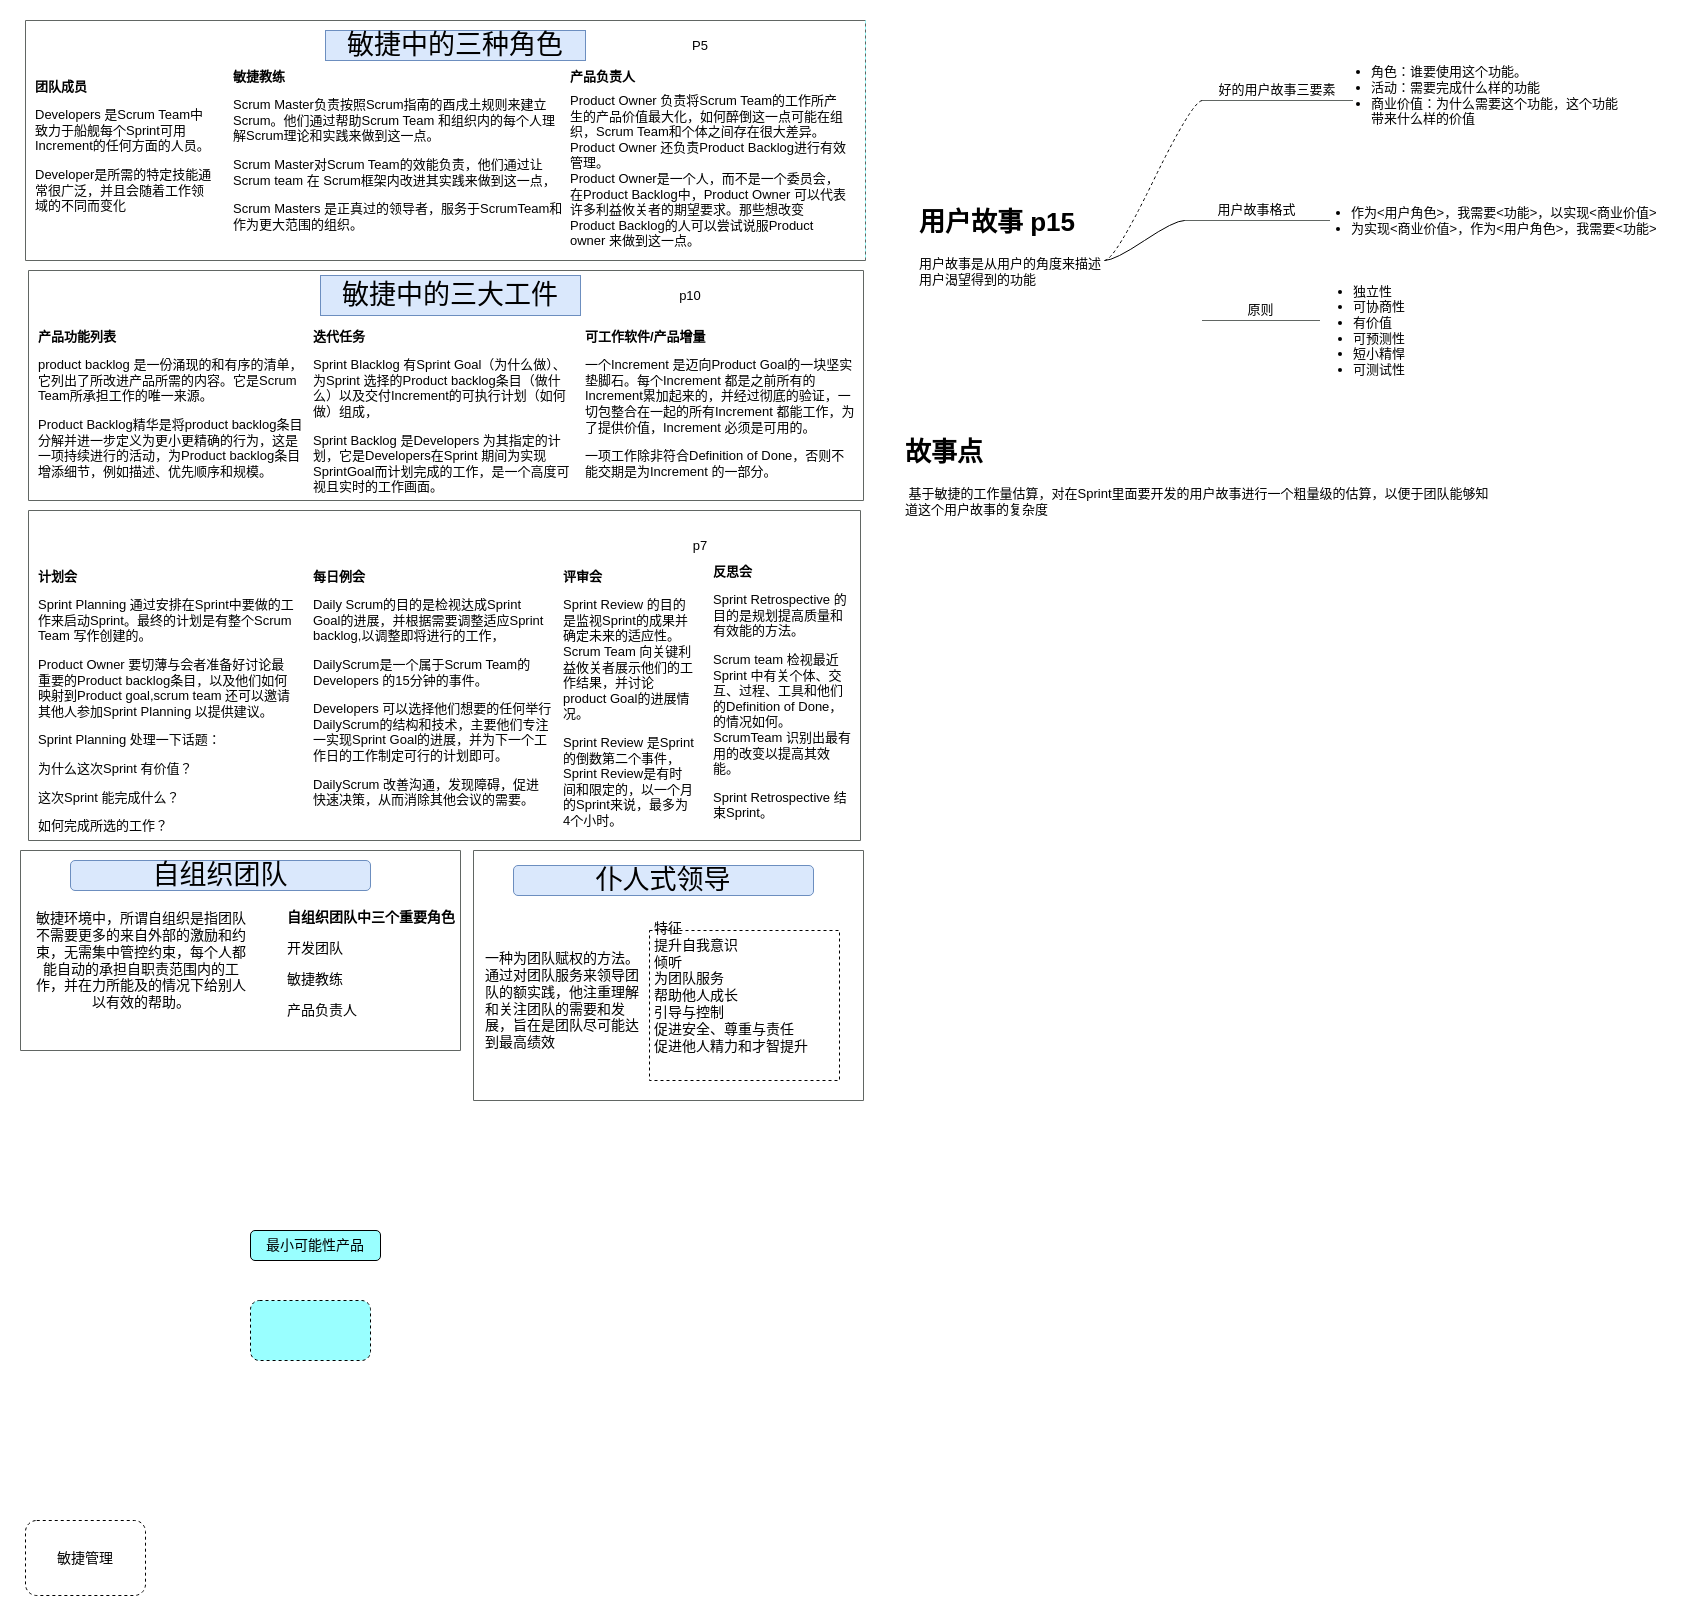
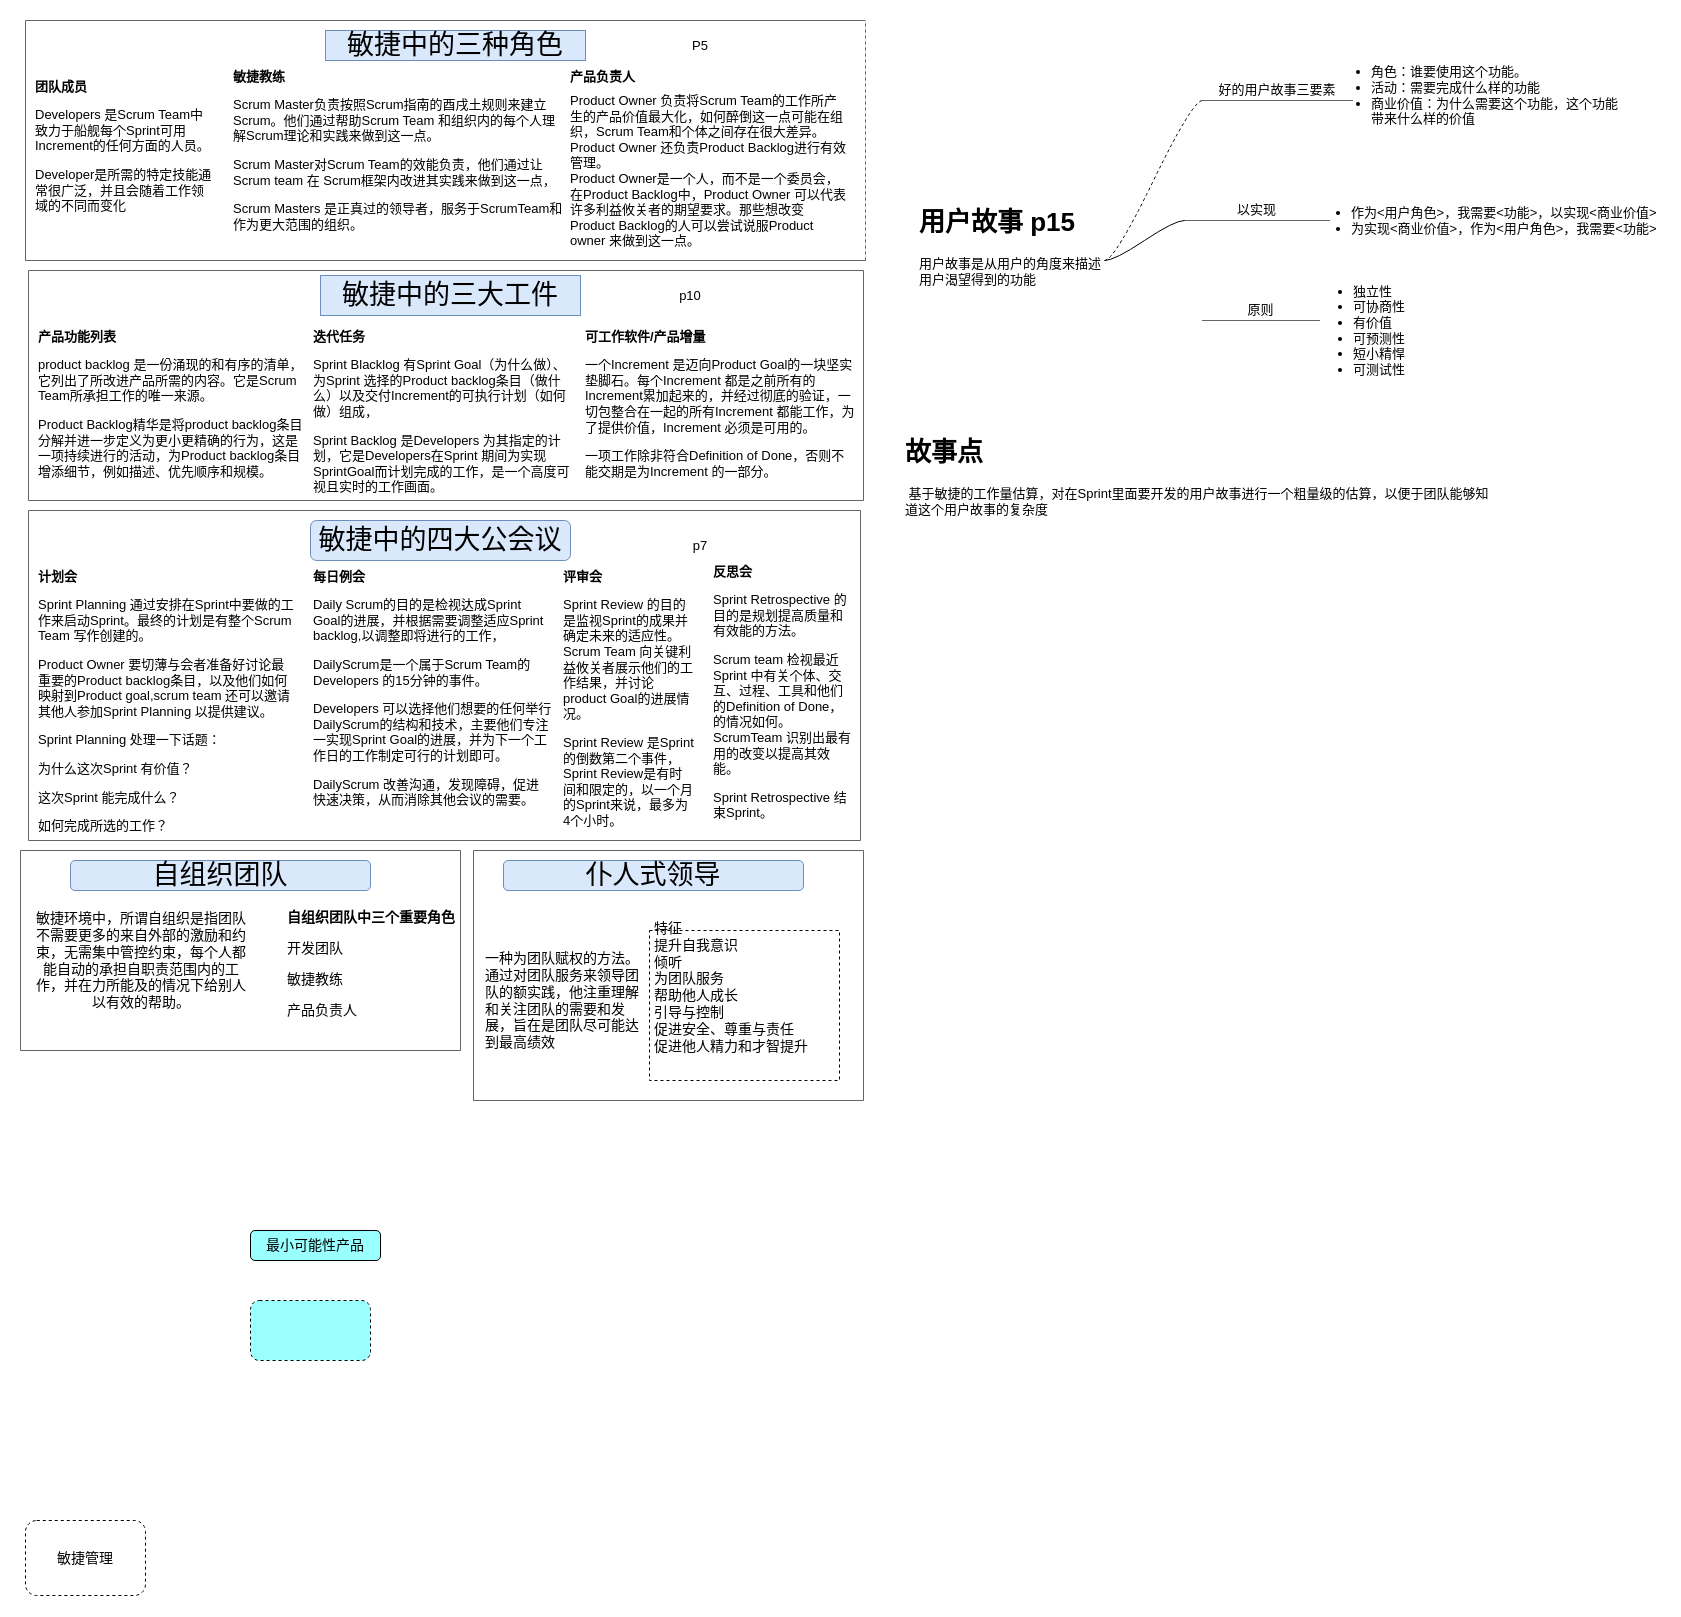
- <mxCell id="25" value="用户故事格式" style="whiteSpace=wrap;html=1;shape=partialRectangle;top=0;left=0;bottom=1;right=0;points=[[0,1],[1,1]];fillColor=none;align=center;verticalAlign=bottom;routingCenterY=0.5;snapToPoint=1;recursiveResize=0;autosize=1;treeFolding=1;treeMoving=1;newEdgeStyle={&quot;edgeStyle&quot;:&quot;entityRelationEdgeStyle&quot;,&quot;startArrow&quot;:&quot;none&quot;,&quot;endArrow&quot;:&quot;none&quot;,&quot;segment&quot;:10,&quot;curved&quot;:1};rounded=0;shadow=0;glass=0;sketch=0;fontSize=13;strokeColor=#616663;" vertex="1" parent="1"><mxGeometry x="1184" y="200" width="145" height="20" as="geometry" /></mxCell>
+ <mxCell id="25" value="以实现" style="whiteSpace=wrap;html=1;shape=partialRectangle;top=0;left=0;bottom=1;right=0;points=[[0,1],[1,1]];fillColor=none;align=center;verticalAlign=bottom;routingCenterY=0.5;snapToPoint=1;recursiveResize=0;autosize=1;treeFolding=1;treeMoving=1;newEdgeStyle={&quot;edgeStyle&quot;:&quot;entityRelationEdgeStyle&quot;,&quot;startArrow&quot;:&quot;none&quot;,&quot;endArrow&quot;:&quot;none&quot;,&quot;segment&quot;:10,&quot;curved&quot;:1};rounded=0;shadow=0;glass=0;sketch=0;fontSize=13;strokeColor=#616663;" vertex="1" parent="1"><mxGeometry x="1184" y="200" width="145" height="20" as="geometry" /></mxCell>
+ <mxCell id="9" value="敏捷中的四大公会议" style="rounded=1;whiteSpace=wrap;html=1;shadow=0;glass=0;sketch=0;fontSize=27;strokeColor=#6c8ebf;fillColor=#dae8fc;" vertex="1" parent="8"><mxGeometry x="282" y="10" width="260" height="40" as="geometry" /></mxCell>
- <mxCell id="36" value="仆人式领导" style="rounded=1;whiteSpace=wrap;html=1;shadow=0;glass=0;sketch=0;fontSize=27;strokeColor=#6c8ebf;fillColor=#dae8fc;" vertex="1" parent="35"><mxGeometry x="40" y="15" width="300" height="30" as="geometry" /></mxCell>
+ <mxCell id="36" value="仆人式领导" style="rounded=1;whiteSpace=wrap;html=1;shadow=0;glass=0;sketch=0;fontSize=27;strokeColor=#6c8ebf;fillColor=#dae8fc;" vertex="1" parent="35"><mxGeometry x="30" y="10" width="300" height="30" as="geometry" /></mxCell>
